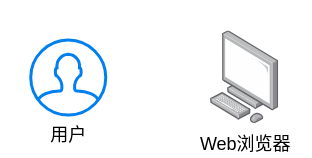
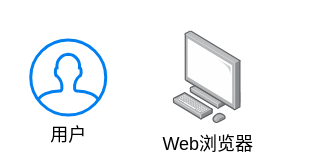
- <mxCell id="3" value="Web浏览器" style="points=[];aspect=fixed;html=1;align=center;shadow=0;dashed=0;image;image=img/lib/allied_telesis/computer_and_terminals/Personal_Computer.svg;" vertex="1" parent="1"><mxGeometry x="140" y="20.1" width="45.6" height="61.8" as="geometry" /></mxCell>
+ <mxCell id="3" value="Web浏览器" style="points=[];aspect=fixed;html=1;align=center;shadow=0;dashed=0;image;image=img/lib/allied_telesis/computer_and_terminals/Personal_Computer.svg;" vertex="1" parent="1"><mxGeometry x="115" y="20.1" width="45.6" height="61.8" as="geometry" /></mxCell>
